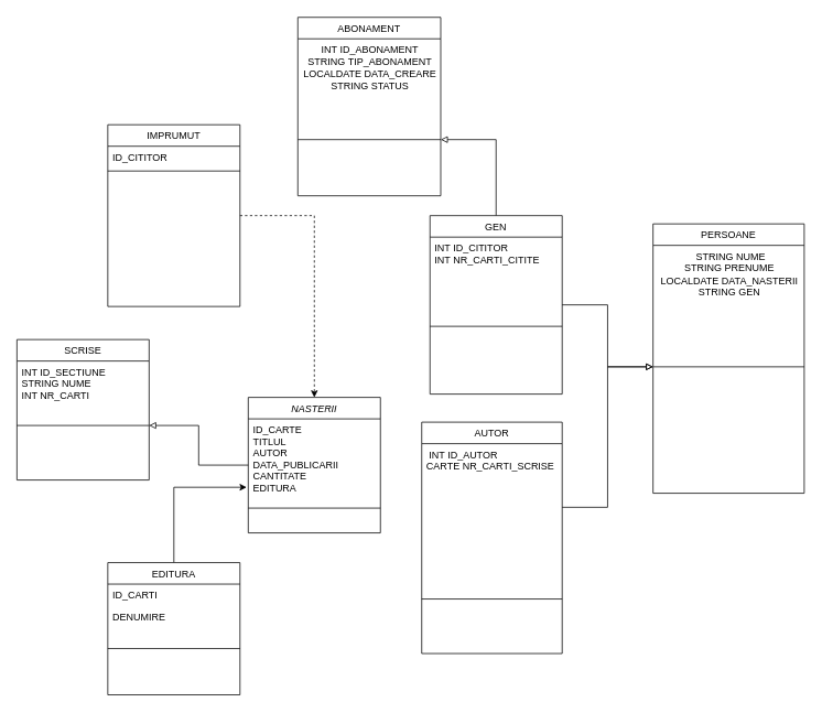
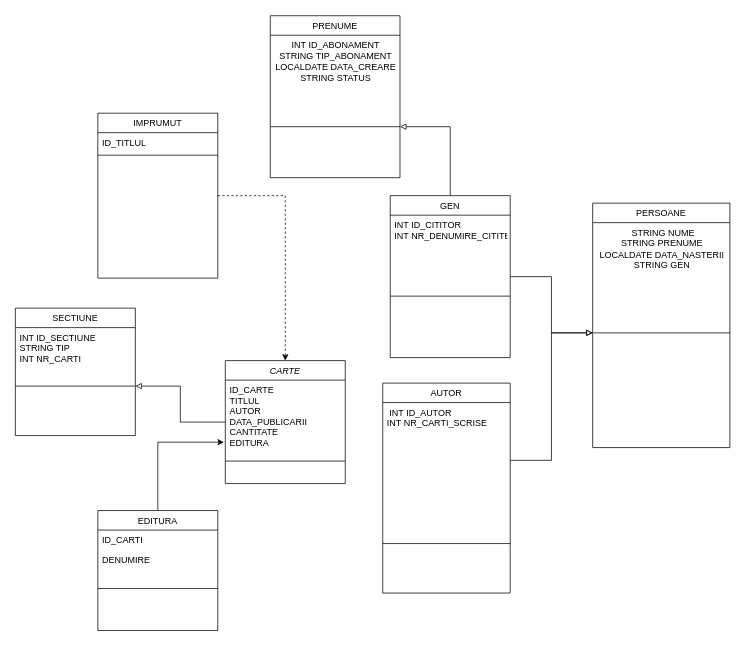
- <mxCell id="23" value="ABONAMENT" style="swimlane;fontStyle=0;align=center;verticalAlign=top;childLayout=stackLayout;horizontal=1;startSize=26;horizontalStack=0;resizeParent=1;resizeLast=0;collapsible=1;marginBottom=0;rounded=0;shadow=0;strokeWidth=1;" parent="1" vertex="1"><mxGeometry x="360" y="20" width="173" height="216" as="geometry"><mxRectangle x="340" y="10" width="160" height="26" as="alternateBounds" /></mxGeometry></mxCell>
+ <mxCell id="23" value="PRENUME" style="swimlane;fontStyle=0;align=center;verticalAlign=top;childLayout=stackLayout;horizontal=1;startSize=26;horizontalStack=0;resizeParent=1;resizeLast=0;collapsible=1;marginBottom=0;rounded=0;shadow=0;strokeWidth=1;" parent="1" vertex="1"><mxGeometry x="360" y="20" width="173" height="216" as="geometry"><mxRectangle x="340" y="10" width="160" height="26" as="alternateBounds" /></mxGeometry></mxCell>
- <mxCell id="31" value="ID_CITITOR" style="text;align=left;verticalAlign=top;spacingLeft=4;spacingRight=4;overflow=hidden;rotatable=0;points=[[0,0.5],[1,0.5]];portConstraint=eastwest;" parent="30" vertex="1"><mxGeometry y="26" width="160" height="26" as="geometry" /></mxCell>
+ <mxCell id="31" value="ID_TITLUL" style="text;align=left;verticalAlign=top;spacingLeft=4;spacingRight=4;overflow=hidden;rotatable=0;points=[[0,0.5],[1,0.5]];portConstraint=eastwest;" parent="30" vertex="1"><mxGeometry y="26" width="160" height="26" as="geometry" /></mxCell>
- <mxCell id="17" value="INT ID_CITITOR&#10;INT NR_CARTI_CITITE" style="text;align=left;verticalAlign=top;spacingLeft=4;spacingRight=4;overflow=hidden;rotatable=0;points=[[0,0.5],[1,0.5]];portConstraint=eastwest;" parent="16" vertex="1"><mxGeometry y="26" width="160" height="104" as="geometry" /></mxCell>
+ <mxCell id="17" value="INT ID_CITITOR&#10;INT NR_DENUMIRE_CITITE" style="text;align=left;verticalAlign=top;spacingLeft=4;spacingRight=4;overflow=hidden;rotatable=0;points=[[0,0.5],[1,0.5]];portConstraint=eastwest;" parent="16" vertex="1"><mxGeometry y="26" width="160" height="104" as="geometry" /></mxCell>
- <mxCell id="26" value="SCRISE" style="swimlane;fontStyle=0;align=center;verticalAlign=top;childLayout=stackLayout;horizontal=1;startSize=26;horizontalStack=0;resizeParent=1;resizeLast=0;collapsible=1;marginBottom=0;rounded=0;shadow=0;strokeWidth=1;" parent="1" vertex="1"><mxGeometry x="20" y="410" width="160" height="170" as="geometry"><mxRectangle x="340" y="10" width="160" height="26" as="alternateBounds" /></mxGeometry></mxCell>
+ <mxCell id="26" value="SECTIUNE" style="swimlane;fontStyle=0;align=center;verticalAlign=top;childLayout=stackLayout;horizontal=1;startSize=26;horizontalStack=0;resizeParent=1;resizeLast=0;collapsible=1;marginBottom=0;rounded=0;shadow=0;strokeWidth=1;" parent="1" vertex="1"><mxGeometry x="20" y="410" width="160" height="170" as="geometry"><mxRectangle x="340" y="10" width="160" height="26" as="alternateBounds" /></mxGeometry></mxCell>
- <mxCell id="27" value="INT ID_SECTIUNE&#10;STRING NUME&#10;INT NR_CARTI&#10;" style="text;align=left;verticalAlign=top;spacingLeft=4;spacingRight=4;overflow=hidden;rotatable=0;points=[[0,0.5],[1,0.5]];portConstraint=eastwest;" parent="26" vertex="1"><mxGeometry y="26" width="160" height="74" as="geometry" /></mxCell>
+ <mxCell id="27" value="INT ID_SECTIUNE&#10;STRING TIP&#10;INT NR_CARTI&#10;" style="text;align=left;verticalAlign=top;spacingLeft=4;spacingRight=4;overflow=hidden;rotatable=0;points=[[0,0.5],[1,0.5]];portConstraint=eastwest;" parent="26" vertex="1"><mxGeometry y="26" width="160" height="74" as="geometry" /></mxCell>
- <mxCell id="3" value="NASTERII" style="swimlane;fontStyle=2;align=center;verticalAlign=top;childLayout=stackLayout;horizontal=1;startSize=26;horizontalStack=0;resizeParent=1;resizeLast=0;collapsible=1;marginBottom=0;rounded=0;shadow=0;strokeWidth=1;" parent="1" vertex="1"><mxGeometry x="300" y="480" width="160" height="164" as="geometry"><mxRectangle x="230" y="140" width="160" height="26" as="alternateBounds" /></mxGeometry></mxCell>
+ <mxCell id="3" value="CARTE" style="swimlane;fontStyle=2;align=center;verticalAlign=top;childLayout=stackLayout;horizontal=1;startSize=26;horizontalStack=0;resizeParent=1;resizeLast=0;collapsible=1;marginBottom=0;rounded=0;shadow=0;strokeWidth=1;" parent="1" vertex="1"><mxGeometry x="300" y="480" width="160" height="164" as="geometry"><mxRectangle x="230" y="140" width="160" height="26" as="alternateBounds" /></mxGeometry></mxCell>
- <mxCell id="12" value=" INT ID_AUTOR&#10;CARTE NR_CARTI_SCRISE" style="text;align=left;verticalAlign=top;spacingLeft=4;spacingRight=4;overflow=hidden;rotatable=0;points=[[0,0.5],[1,0.5]];portConstraint=eastwest;" parent="11" vertex="1"><mxGeometry y="26" width="170" height="154" as="geometry" /></mxCell>
+ <mxCell id="12" value=" INT ID_AUTOR&#10;INT NR_CARTI_SCRISE" style="text;align=left;verticalAlign=top;spacingLeft=4;spacingRight=4;overflow=hidden;rotatable=0;points=[[0,0.5],[1,0.5]];portConstraint=eastwest;" parent="11" vertex="1"><mxGeometry y="26" width="170" height="154" as="geometry" /></mxCell>
